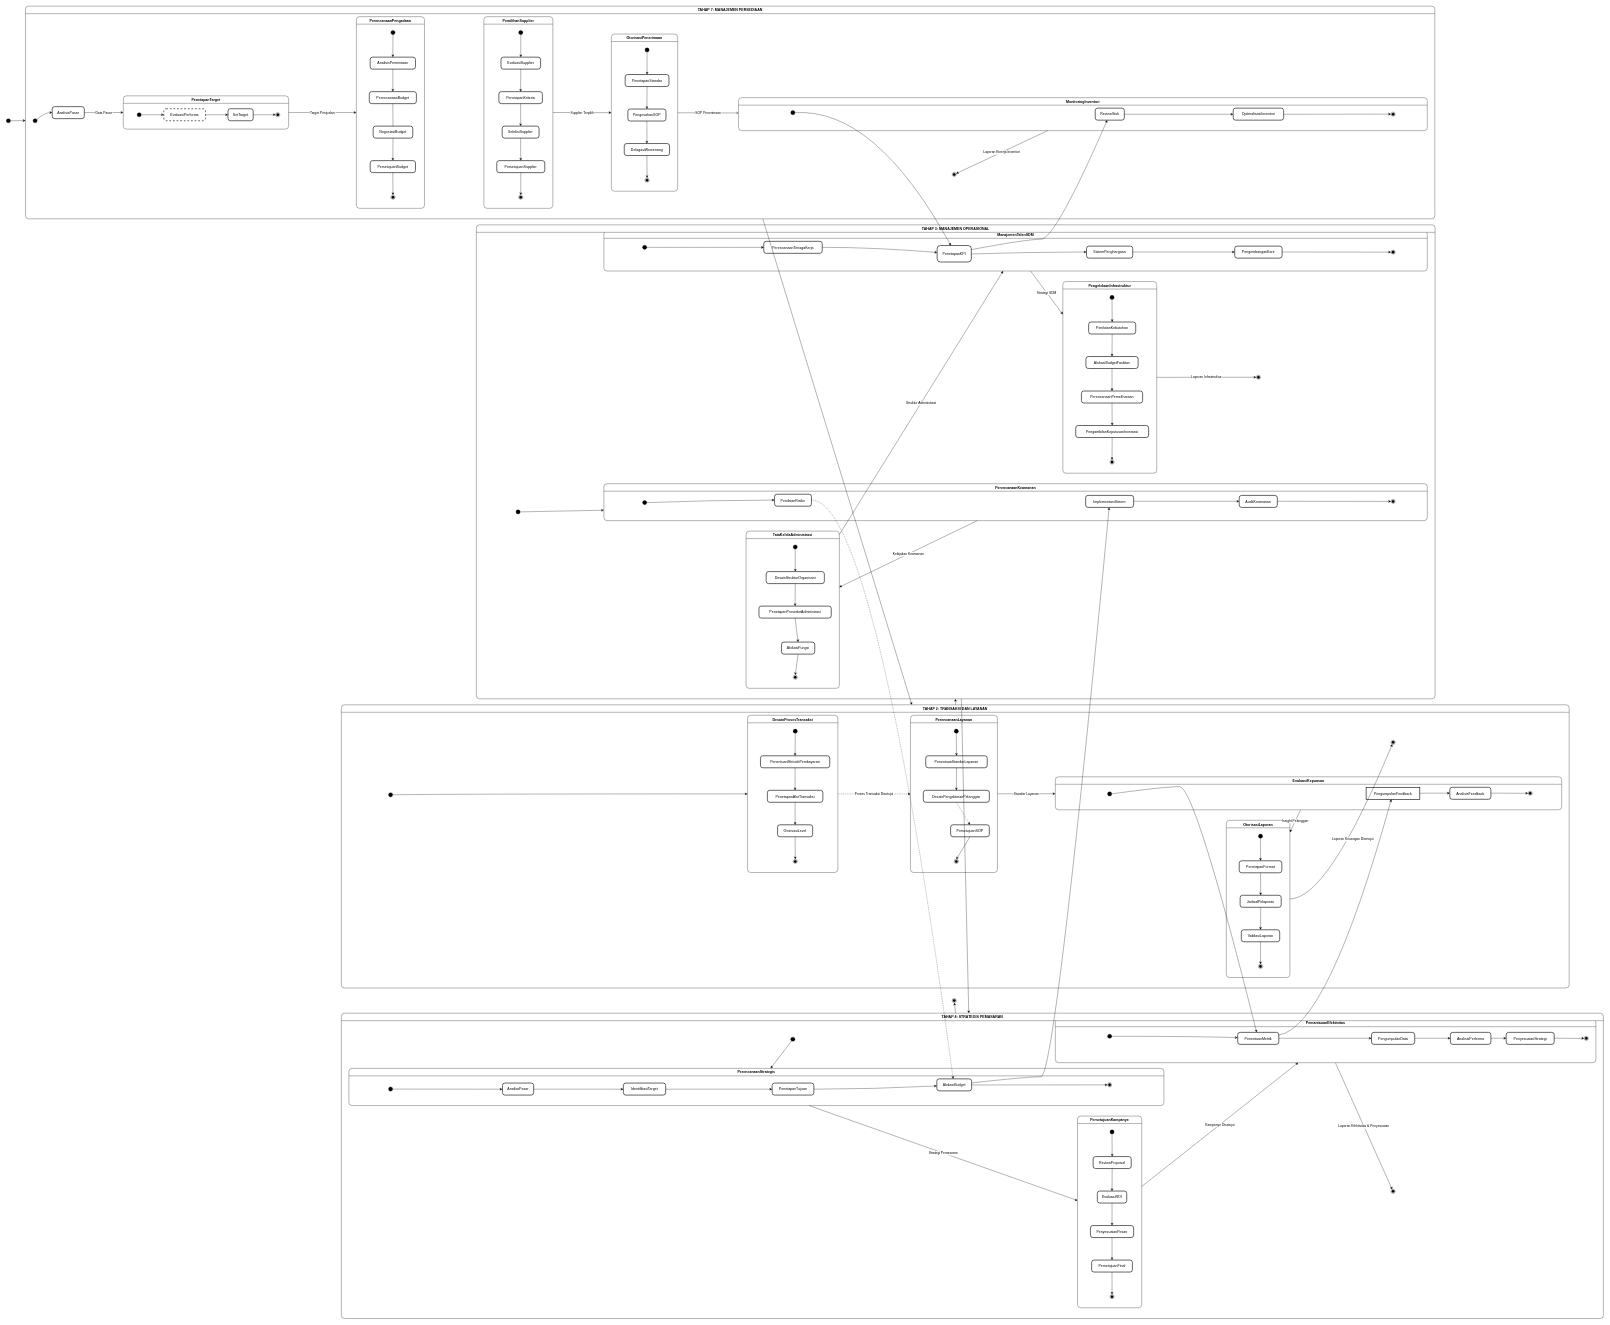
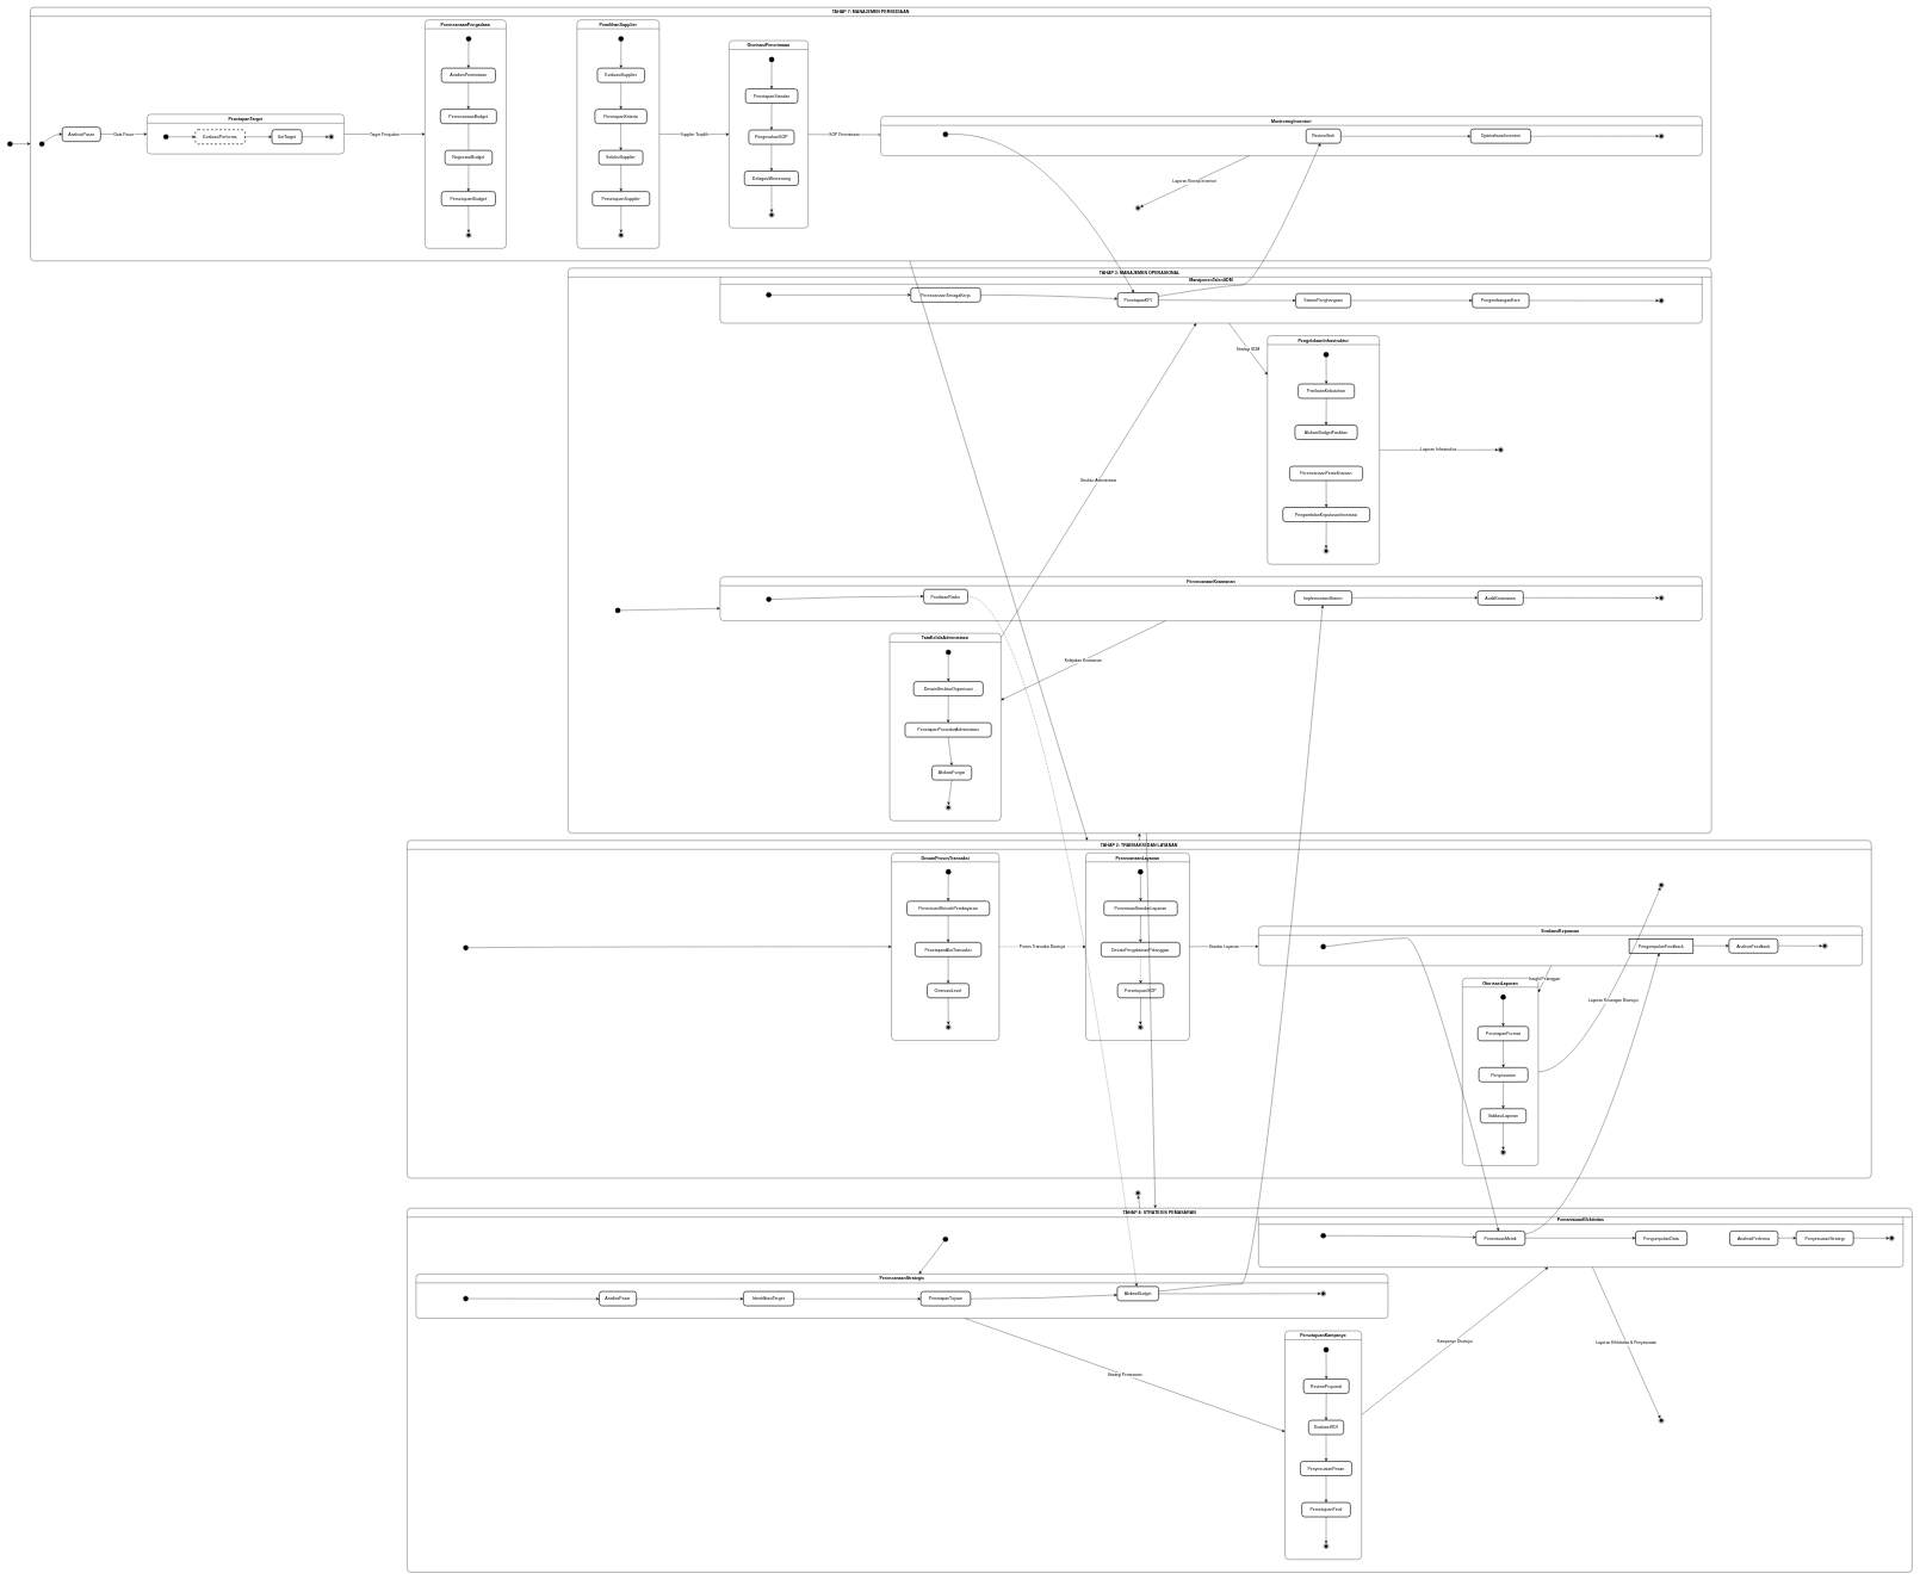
- <mxCell id="49" value="PenetapanKPI" style="rounded=1;arcSize=20;strokeWidth=2" vertex="1" parent="1"><mxGeometry x="3123" y="818" width="114" height="55" as="geometry" /></mxCell>
+ <mxCell id="49" value="PenetapanKPI" style="rounded=1;arcSize=20;strokeWidth=2" vertex="1" parent="1"><mxGeometry x="3123" y="818" width="114" height="40" as="geometry" /></mxCell>
- <mxCell id="129" value="" style="curved=1;startArrow=none;;exitX=0.5;exitY=0.99;entryX=0.5;entryY=-0.01;rounded=0;" edge="1" parent="120" source="123" target="124"><mxGeometry relative="1" as="geometry"><Array as="points" /></mxGeometry></mxCell>
- <mxCell id="71" value="PersetujuanSOP" style="rounded=1;arcSize=20;strokeWidth=2" vertex="1" parent="67"><mxGeometry x="134" y="365" width="129" height="40" as="geometry" /></mxCell>
+ <mxCell id="71" value="PersetujuanSOP" style="rounded=1;arcSize=20;strokeWidth=2" vertex="1" parent="67"><mxGeometry x="89" y="365" width="129" height="40" as="geometry" /></mxCell>
- <mxCell id="87" value="JadwalPelaporan" style="rounded=1;arcSize=20;strokeWidth=2" vertex="1" parent="84"><mxGeometry x="46" y="250" width="137" height="40" as="geometry" /></mxCell>
+ <mxCell id="87" value="Penyesuaian" style="rounded=1;arcSize=20;strokeWidth=2" vertex="1" parent="84"><mxGeometry x="46" y="250" width="137" height="40" as="geometry" /></mxCell>
- <mxCell id="186" value="" style="curved=1;startArrow=none;;exitX=1;exitY=0.49;entryX=0;entryY=0.49;rounded=0;" edge="1" parent="1" source="153" target="154"><mxGeometry relative="1" as="geometry"><Array as="points" /></mxGeometry></mxCell>
